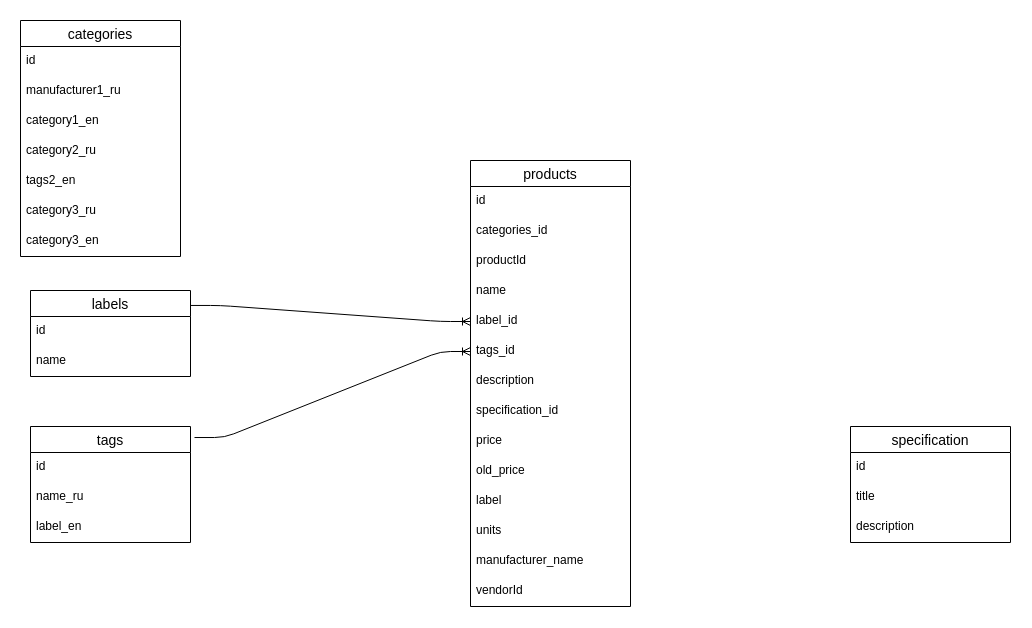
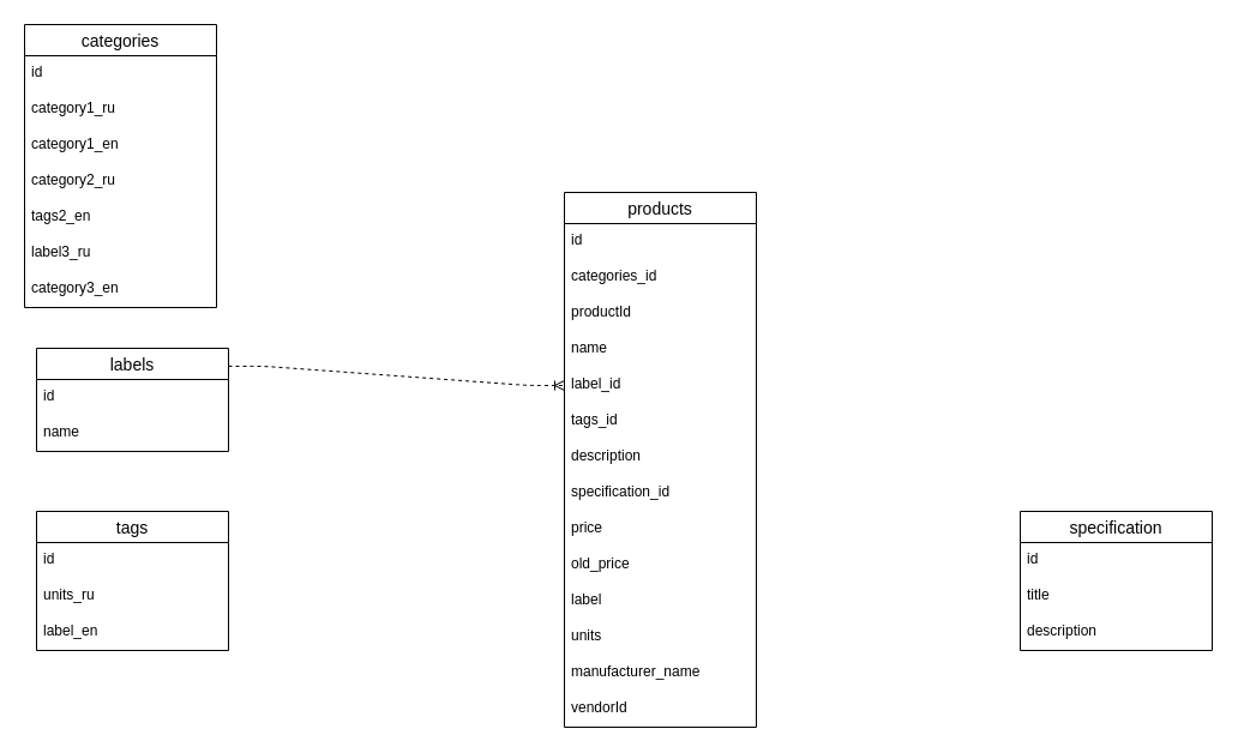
- <mxCell id="23" value="manufacturer1_ru" style="text;strokeColor=none;fillColor=none;spacingLeft=4;spacingRight=4;overflow=hidden;rotatable=0;points=[[0,0.5],[1,0.5]];portConstraint=eastwest;fontSize=12;" parent="21" vertex="1"><mxGeometry y="56" width="160" height="30" as="geometry" /></mxCell>
+ <mxCell id="23" value="category1_ru" style="text;strokeColor=none;fillColor=none;spacingLeft=4;spacingRight=4;overflow=hidden;rotatable=0;points=[[0,0.5],[1,0.5]];portConstraint=eastwest;fontSize=12;" parent="21" vertex="1"><mxGeometry y="56" width="160" height="30" as="geometry" /></mxCell>
- <mxCell id="27" value="category3_ru" style="text;strokeColor=none;fillColor=none;spacingLeft=4;spacingRight=4;overflow=hidden;rotatable=0;points=[[0,0.5],[1,0.5]];portConstraint=eastwest;fontSize=12;" parent="21" vertex="1"><mxGeometry y="176" width="160" height="30" as="geometry" /></mxCell>
+ <mxCell id="27" value="label3_ru" style="text;strokeColor=none;fillColor=none;spacingLeft=4;spacingRight=4;overflow=hidden;rotatable=0;points=[[0,0.5],[1,0.5]];portConstraint=eastwest;fontSize=12;" parent="21" vertex="1"><mxGeometry y="176" width="160" height="30" as="geometry" /></mxCell>
- <mxCell id="37" value="" style="edgeStyle=entityRelationEdgeStyle;fontSize=12;html=1;endArrow=ERoneToMany;startSize=13;targetPerimeterSpacing=4;strokeColor=#000000;exitX=1;exitY=0.174;exitDx=0;exitDy=0;exitPerimeter=0;entryX=0;entryY=0.5;entryDx=0;entryDy=0;" parent="1" source="34" target="7" edge="1"><mxGeometry width="100" height="100" relative="1" as="geometry"><mxPoint x="220" y="320" as="sourcePoint" /><mxPoint x="360" y="320" as="targetPoint" /></mxGeometry></mxCell>
+ <mxCell id="37" value="" style="edgeStyle=entityRelationEdgeStyle;fontSize=12;html=1;endArrow=ERoneToMany;startSize=13;targetPerimeterSpacing=4;strokeColor=#000000;exitX=1;exitY=0.174;exitDx=0;exitDy=0;exitPerimeter=0;entryX=0;entryY=0.5;entryDx=0;entryDy=0;dashed=1;" parent="1" source="34" target="7" edge="1"><mxGeometry width="100" height="100" relative="1" as="geometry"><mxPoint x="220" y="320" as="sourcePoint" /><mxPoint x="360" y="320" as="targetPoint" /></mxGeometry></mxCell>
- <mxCell id="33" value="" style="edgeStyle=entityRelationEdgeStyle;fontSize=12;html=1;endArrow=ERoneToMany;rounded=1;targetPerimeterSpacing=4;startSize=13;entryX=0;entryY=0.5;entryDx=0;entryDy=0;exitX=1.025;exitY=0.095;exitDx=0;exitDy=0;exitPerimeter=0;" parent="1" source="29" target="8" edge="1"><mxGeometry width="100" height="100" relative="1" as="geometry"><mxPoint x="330" y="700" as="sourcePoint" /><mxPoint x="420" y="700" as="targetPoint" /></mxGeometry></mxCell>
- <mxCell id="31" value="name_ru" style="text;strokeColor=none;fillColor=none;spacingLeft=4;spacingRight=4;overflow=hidden;rotatable=0;points=[[0,0.5],[1,0.5]];portConstraint=eastwest;fontSize=12;" parent="29" vertex="1"><mxGeometry y="56" width="160" height="30" as="geometry" /></mxCell>
+ <mxCell id="31" value="units_ru" style="text;strokeColor=none;fillColor=none;spacingLeft=4;spacingRight=4;overflow=hidden;rotatable=0;points=[[0,0.5],[1,0.5]];portConstraint=eastwest;fontSize=12;" parent="29" vertex="1"><mxGeometry y="56" width="160" height="30" as="geometry" /></mxCell>
